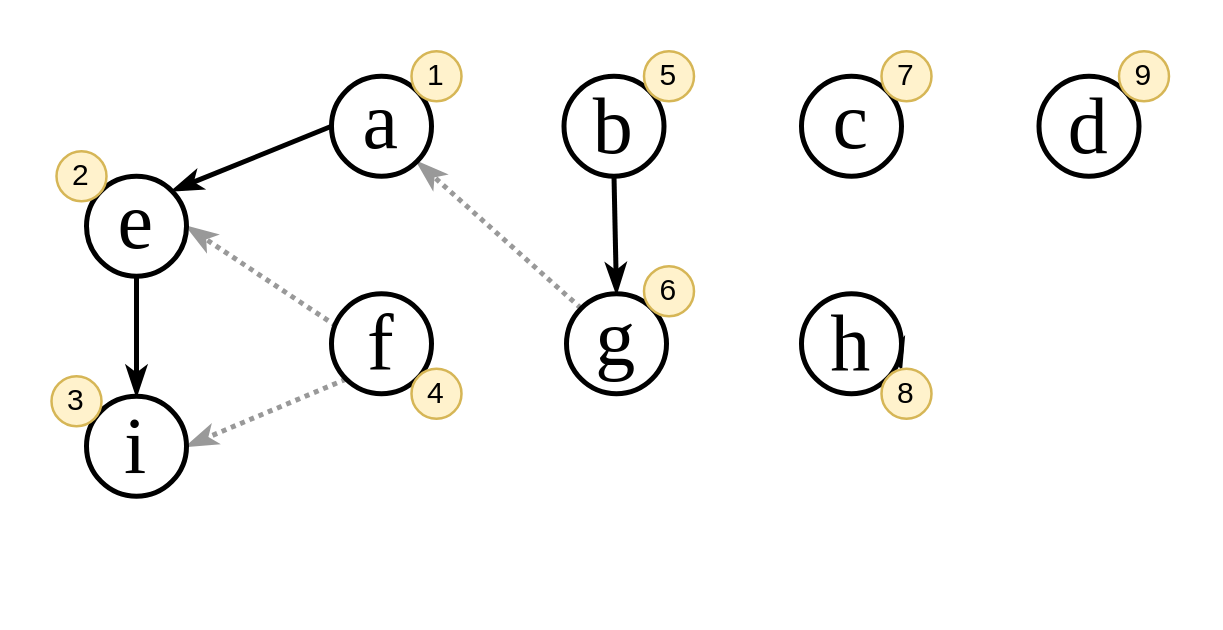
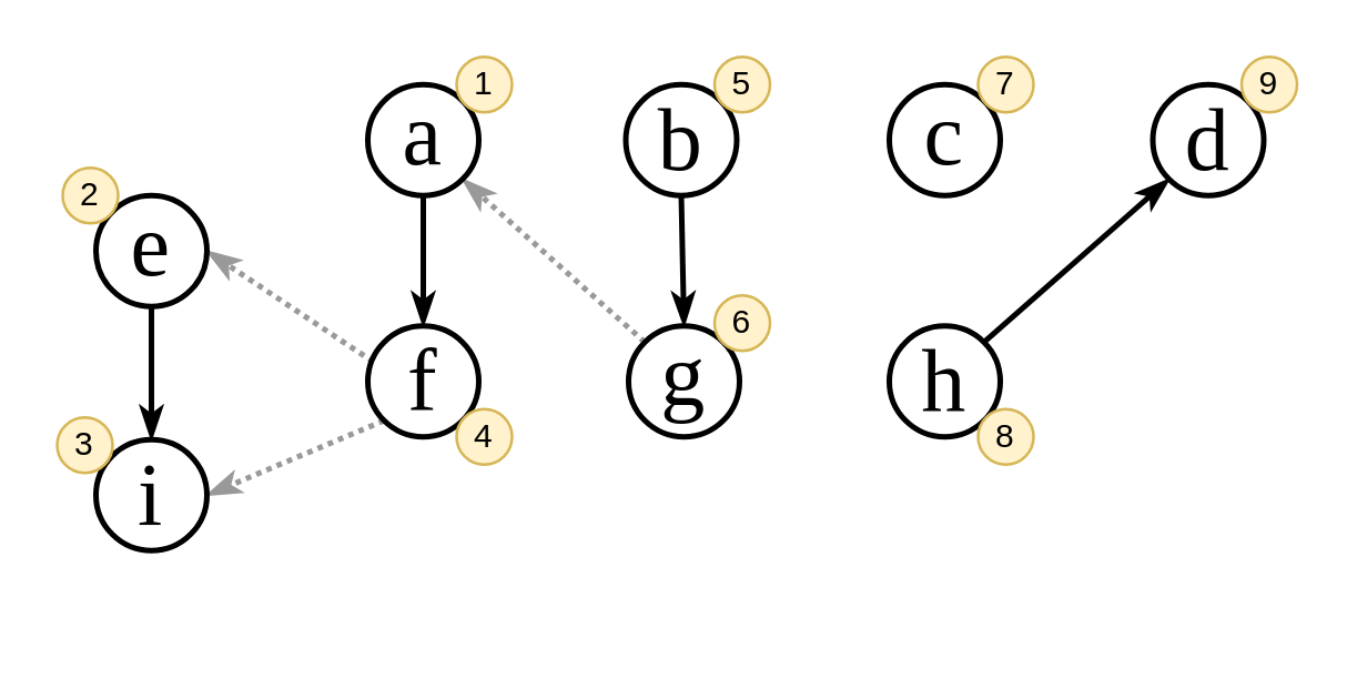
- <mxCell id="19" style="edgeStyle=none;rounded=0;orthogonalLoop=1;jettySize=auto;html=1;exitX=0;exitY=0.5;exitDx=0;exitDy=0;entryX=1;entryY=0;entryDx=0;entryDy=0;strokeWidth=2;fontFamily=Times New Roman;fontSize=32;endArrow=classicThin;endFill=1;" parent="2" source="24" target="26" edge="1"><mxGeometry relative="1" as="geometry" /></mxCell>
+ <mxCell id="6" style="edgeStyle=none;rounded=0;orthogonalLoop=1;jettySize=auto;html=1;exitX=0.5;exitY=1;exitDx=0;exitDy=0;entryX=0.5;entryY=0;entryDx=0;entryDy=0;strokeWidth=2;fontFamily=Times New Roman;fontSize=32;endArrow=classicThin;endFill=1;" parent="2" source="24" target="20" edge="1"><mxGeometry relative="1" as="geometry" /></mxCell>
- <mxCell id="8" style="edgeStyle=none;rounded=0;orthogonalLoop=1;jettySize=auto;html=1;exitX=1;exitY=0;exitDx=0;exitDy=0;strokeWidth=2;fontFamily=Times New Roman;fontSize=32;endArrow=classicThin;endFill=1;" parent="2" source="9" target="17" edge="1"><mxGeometry relative="1" as="geometry" /></mxCell>
+ <mxCell id="8" style="edgeStyle=none;rounded=0;orthogonalLoop=1;jettySize=auto;html=1;exitX=1;exitY=0;exitDx=0;exitDy=0;entryX=0;entryY=1;entryDx=0;entryDy=0;strokeWidth=2;fontFamily=Times New Roman;fontSize=32;endArrow=classicThin;endFill=1;" parent="2" source="9" target="5" edge="1"><mxGeometry relative="1" as="geometry" /></mxCell>
